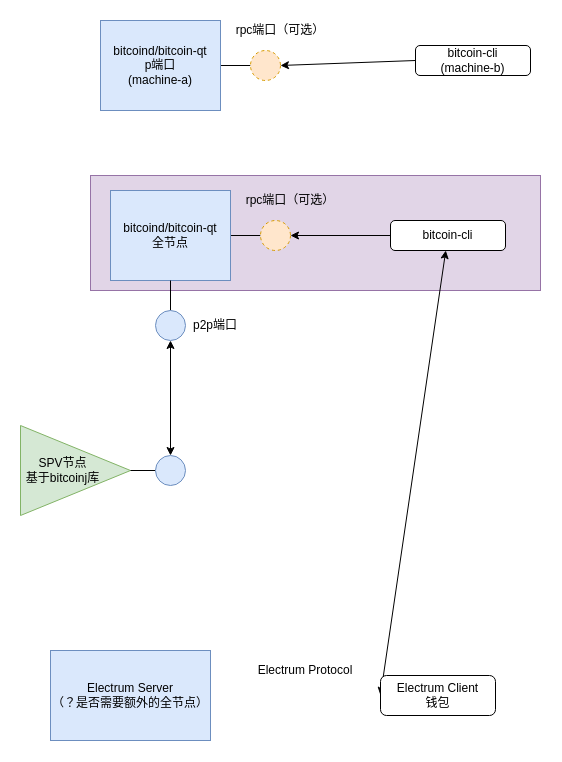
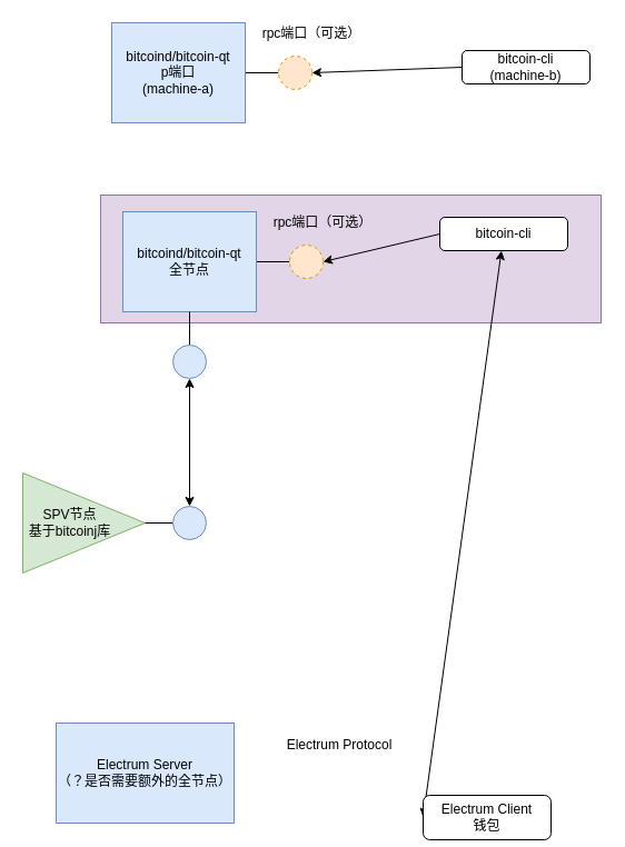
- <mxCell id="16" value="bitcoin-cli" style="rounded=1;whiteSpace=wrap;html=1;" vertex="1" parent="1"><mxGeometry x="390" y="220" width="115" height="30" as="geometry" /></mxCell>
+ <mxCell id="16" value="bitcoin-cli" style="rounded=1;whiteSpace=wrap;html=1;" vertex="1" parent="1"><mxGeometry x="395" y="195" width="115" height="30" as="geometry" /></mxCell>
- <mxCell id="9" value="p2p端口" style="text;html=1;strokeColor=none;fillColor=none;align=center;verticalAlign=middle;whiteSpace=wrap;rounded=0;" vertex="1" parent="1"><mxGeometry x="190" y="310" width="50" height="30" as="geometry" /></mxCell>
- <mxCell id="26" value="Electrum Client&lt;br&gt;钱包" style="rounded=1;whiteSpace=wrap;html=1;" vertex="1" parent="1"><mxGeometry x="380" y="675" width="115" height="40" as="geometry" /></mxCell>
+ <mxCell id="26" value="Electrum Client&lt;br&gt;钱包" style="rounded=1;whiteSpace=wrap;html=1;" vertex="1" parent="1"><mxGeometry x="380" y="715" width="115" height="40" as="geometry" /></mxCell>
